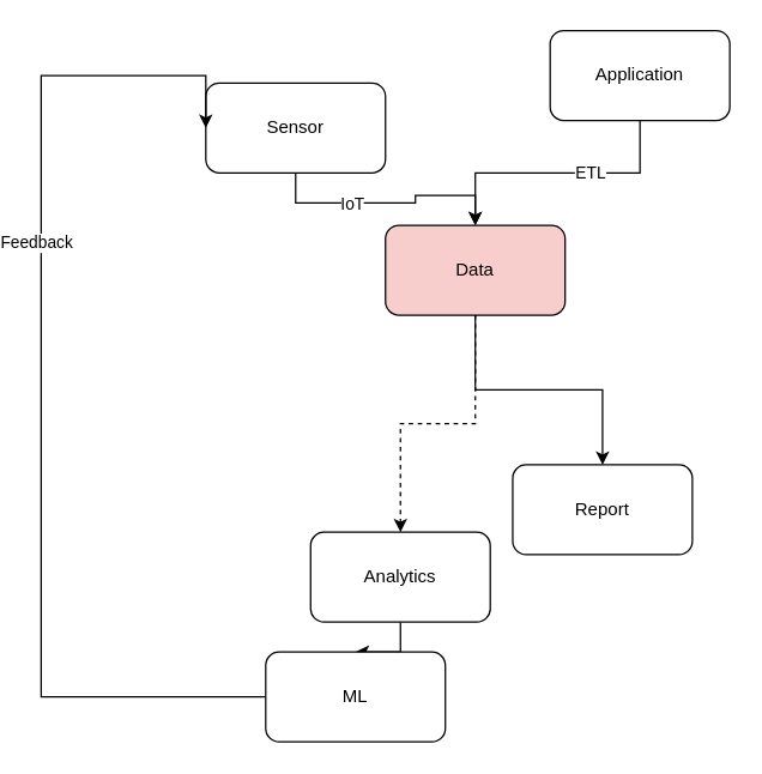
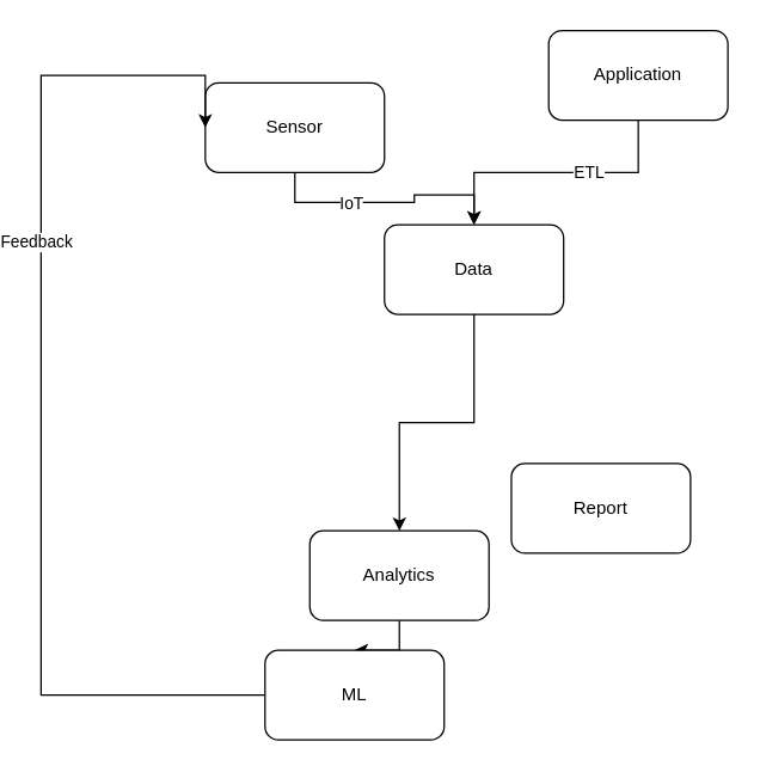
- <mxCell id="7" value="Data" style="rounded=1;whiteSpace=wrap;html=1;fillColor=#f8cecc;" vertex="1" parent="1"><mxGeometry x="250" y="150" width="120" height="60" as="geometry" /></mxCell>
+ <mxCell id="7" value="Data" style="rounded=1;whiteSpace=wrap;html=1;" vertex="1" parent="1"><mxGeometry x="250" y="150" width="120" height="60" as="geometry" /></mxCell>
- <mxCell id="5" value="" style="edgeStyle=orthogonalEdgeStyle;rounded=0;orthogonalLoop=1;jettySize=auto;html=1;" edge="1" parent="1" source="7" target="8"><mxGeometry relative="1" as="geometry" /></mxCell>
- <mxCell id="6" value="" style="edgeStyle=orthogonalEdgeStyle;rounded=0;orthogonalLoop=1;jettySize=auto;html=1;dashed=1;" edge="1" parent="1" source="7" target="10"><mxGeometry relative="1" as="geometry" /></mxCell>
+ <mxCell id="6" value="" style="edgeStyle=orthogonalEdgeStyle;rounded=0;orthogonalLoop=1;jettySize=auto;html=1;" edge="1" parent="1" source="7" target="10"><mxGeometry relative="1" as="geometry" /></mxCell>
